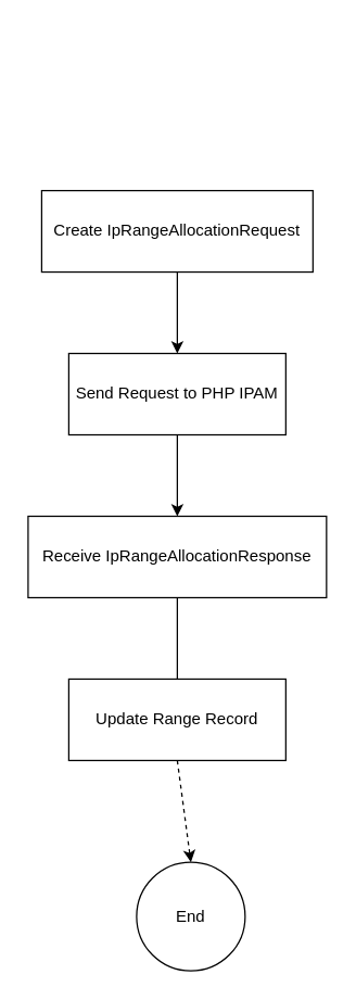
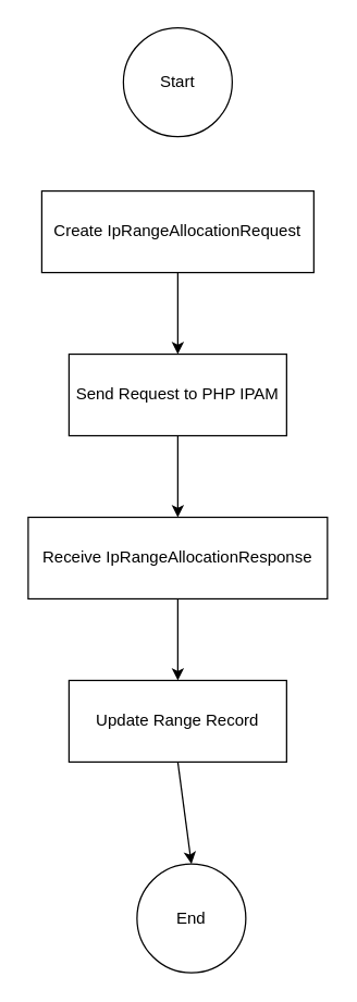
+ <mxCell id="2" value="Start" style="ellipse;whiteSpace=wrap;html=1;aspect=fixed;" vertex="1" parent="1"><mxGeometry x="90" y="20" width="80" height="80" as="geometry" /></mxCell>
- <mxCell id="7" style="edgeStyle=none;html=1;exitX=0.5;exitY=1;exitDx=0;exitDy=0;entryX=0.5;entryY=0;entryDx=0;entryDy=0;endArrow=none;" edge="1" parent="1" source="8" target="10"><mxGeometry relative="1" as="geometry" /></mxCell>
+ <mxCell id="7" style="edgeStyle=none;html=1;exitX=0.5;exitY=1;exitDx=0;exitDy=0;entryX=0.5;entryY=0;entryDx=0;entryDy=0;" edge="1" parent="1" source="8" target="10"><mxGeometry relative="1" as="geometry" /></mxCell>
- <mxCell id="9" style="edgeStyle=none;html=1;exitX=0.5;exitY=1;exitDx=0;exitDy=0;entryX=0.5;entryY=0;entryDx=0;entryDy=0;dashed=1;" edge="1" parent="1" source="10" target="11"><mxGeometry relative="1" as="geometry" /></mxCell>
+ <mxCell id="9" style="edgeStyle=none;html=1;exitX=0.5;exitY=1;exitDx=0;exitDy=0;entryX=0.5;entryY=0;entryDx=0;entryDy=0;" edge="1" parent="1" source="10" target="11"><mxGeometry relative="1" as="geometry" /></mxCell>
